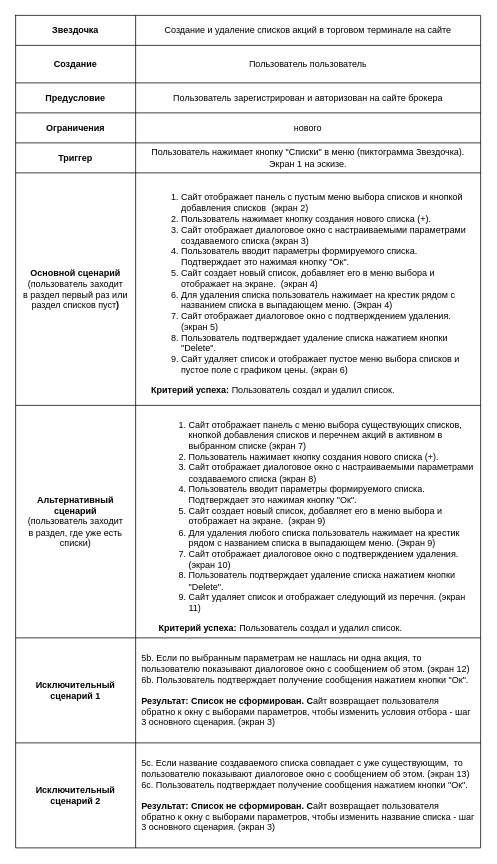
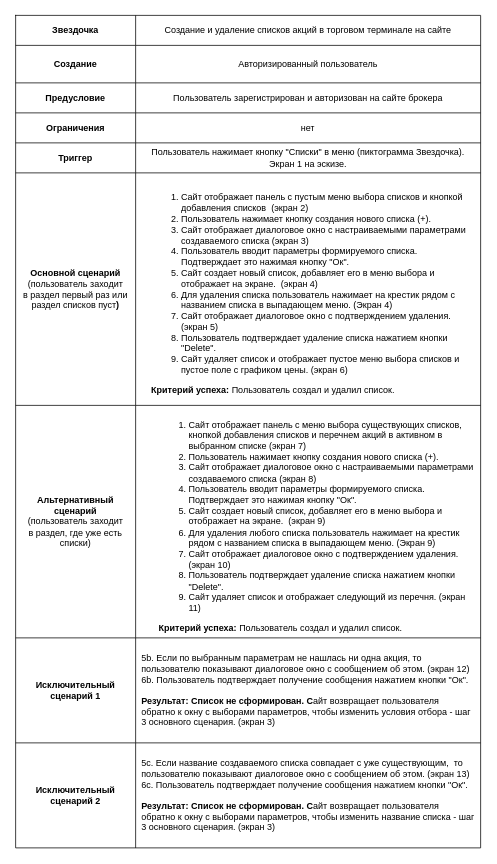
- <mxCell id="8" value="Пользователь пользователь" style="shape=partialRectangle;html=1;whiteSpace=wrap;connectable=0;strokeColor=inherit;overflow=hidden;fillColor=none;top=0;left=0;bottom=0;right=0;pointerEvents=1;spacingLeft=7;spacingRight=7;" parent="6" vertex="1"><mxGeometry x="160" width="460" height="50" as="geometry"><mxRectangle width="460" height="50" as="alternateBounds" /></mxGeometry></mxCell>
+ <mxCell id="8" value="Авторизированный пользователь" style="shape=partialRectangle;html=1;whiteSpace=wrap;connectable=0;strokeColor=inherit;overflow=hidden;fillColor=none;top=0;left=0;bottom=0;right=0;pointerEvents=1;spacingLeft=7;spacingRight=7;" parent="6" vertex="1"><mxGeometry x="160" width="460" height="50" as="geometry"><mxRectangle width="460" height="50" as="alternateBounds" /></mxGeometry></mxCell>
- <mxCell id="14" value="нового" style="shape=partialRectangle;html=1;whiteSpace=wrap;connectable=0;strokeColor=inherit;overflow=hidden;fillColor=none;top=0;left=0;bottom=0;right=0;pointerEvents=1;spacingLeft=7;spacingRight=7;" parent="12" vertex="1"><mxGeometry x="160" width="460" height="40" as="geometry"><mxRectangle width="460" height="40" as="alternateBounds" /></mxGeometry></mxCell>
+ <mxCell id="14" value="нет" style="shape=partialRectangle;html=1;whiteSpace=wrap;connectable=0;strokeColor=inherit;overflow=hidden;fillColor=none;top=0;left=0;bottom=0;right=0;pointerEvents=1;spacingLeft=7;spacingRight=7;" parent="12" vertex="1"><mxGeometry x="160" width="460" height="40" as="geometry"><mxRectangle width="460" height="40" as="alternateBounds" /></mxGeometry></mxCell>
